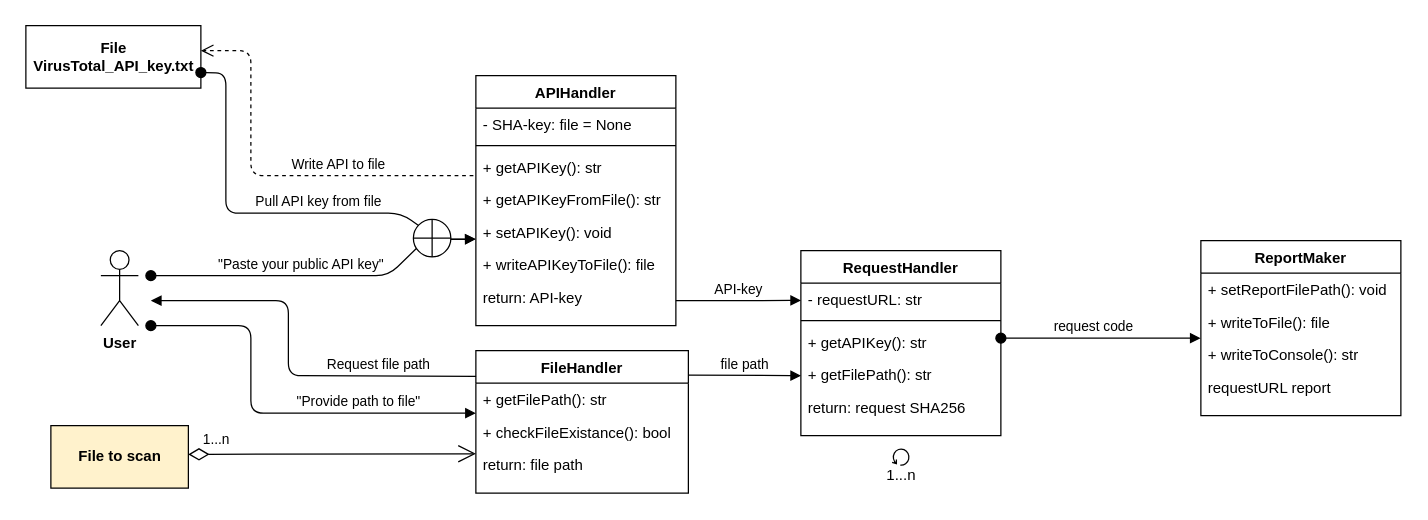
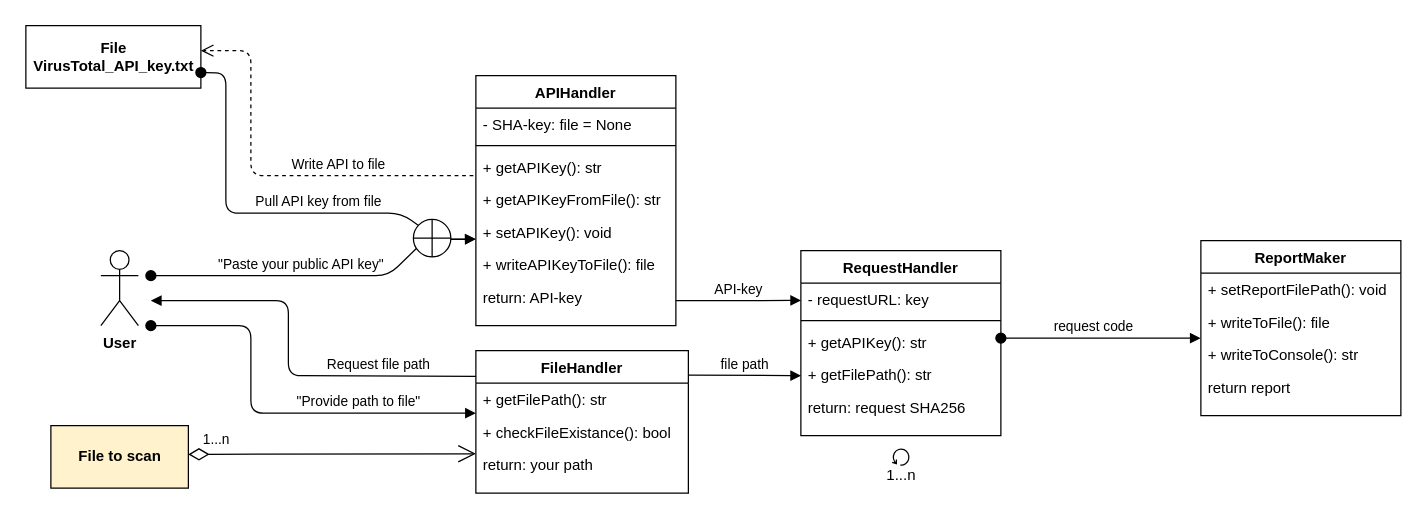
- <mxCell id="22" value="- requestURL: str" style="text;strokeColor=none;fillColor=none;align=left;verticalAlign=top;spacingLeft=4;spacingRight=4;overflow=hidden;rotatable=0;points=[[0,0.5],[1,0.5]];portConstraint=eastwest;" vertex="1" parent="21"><mxGeometry y="26" width="160" height="26" as="geometry" /></mxCell>
+ <mxCell id="22" value="- requestURL: key" style="text;strokeColor=none;fillColor=none;align=left;verticalAlign=top;spacingLeft=4;spacingRight=4;overflow=hidden;rotatable=0;points=[[0,0.5],[1,0.5]];portConstraint=eastwest;" vertex="1" parent="21"><mxGeometry y="26" width="160" height="26" as="geometry" /></mxCell>
- <mxCell id="20" value="requestURL report" style="text;strokeColor=none;fillColor=none;align=left;verticalAlign=top;spacingLeft=4;spacingRight=4;overflow=hidden;rotatable=0;points=[[0,0.5],[1,0.5]];portConstraint=eastwest;" vertex="1" parent="16"><mxGeometry y="104" width="160" height="36" as="geometry" /></mxCell>
+ <mxCell id="20" value="return report" style="text;strokeColor=none;fillColor=none;align=left;verticalAlign=top;spacingLeft=4;spacingRight=4;overflow=hidden;rotatable=0;points=[[0,0.5],[1,0.5]];portConstraint=eastwest;" vertex="1" parent="16"><mxGeometry y="104" width="160" height="36" as="geometry" /></mxCell>
- <mxCell id="38" value="return: file path" style="text;strokeColor=none;fillColor=none;align=left;verticalAlign=top;spacingLeft=4;spacingRight=4;overflow=hidden;rotatable=0;points=[[0,0.5],[1,0.5]];portConstraint=eastwest;" vertex="1" parent="35"><mxGeometry y="78" width="170" height="36" as="geometry" /></mxCell>
+ <mxCell id="38" value="return: your path" style="text;strokeColor=none;fillColor=none;align=left;verticalAlign=top;spacingLeft=4;spacingRight=4;overflow=hidden;rotatable=0;points=[[0,0.5],[1,0.5]];portConstraint=eastwest;" vertex="1" parent="35"><mxGeometry y="78" width="170" height="36" as="geometry" /></mxCell>
